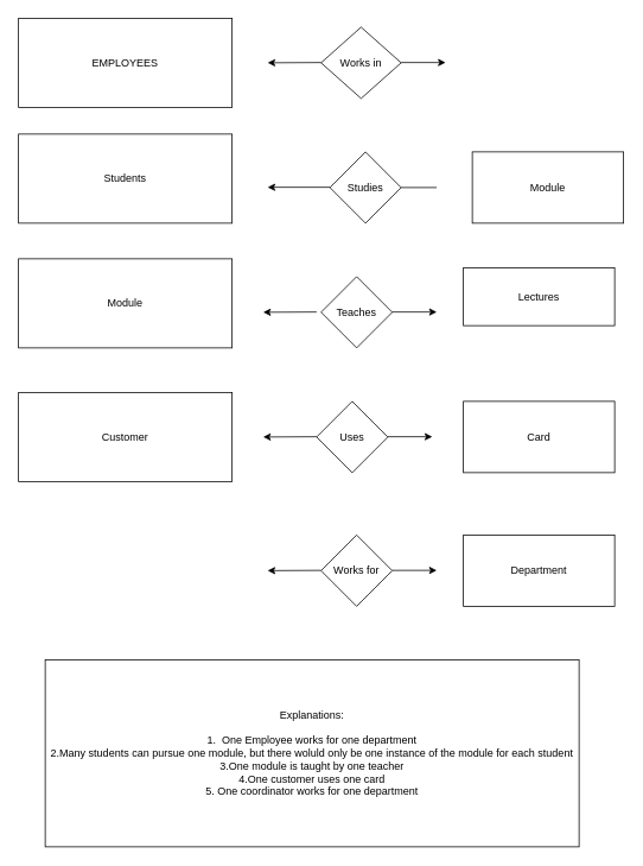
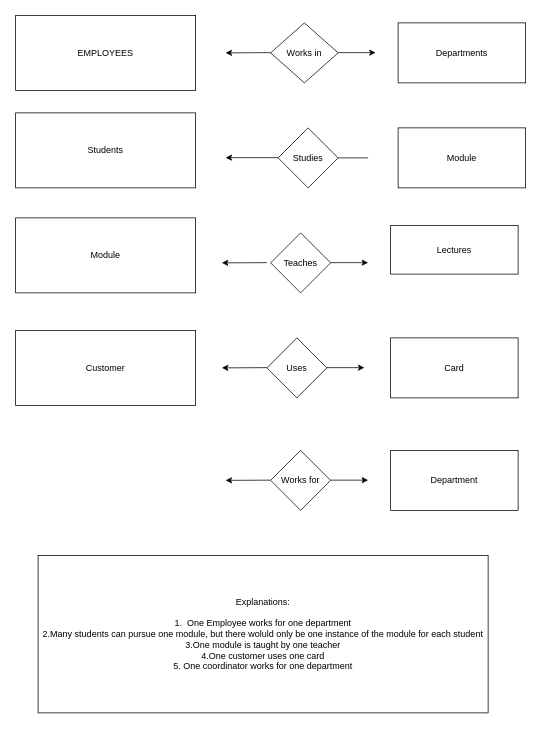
+ <mxCell id="2" value="Departments" style="rounded=0;whiteSpace=wrap;html=1;" parent="1" vertex="1"><mxGeometry x="530" y="30" width="170" height="80" as="geometry" /></mxCell>
